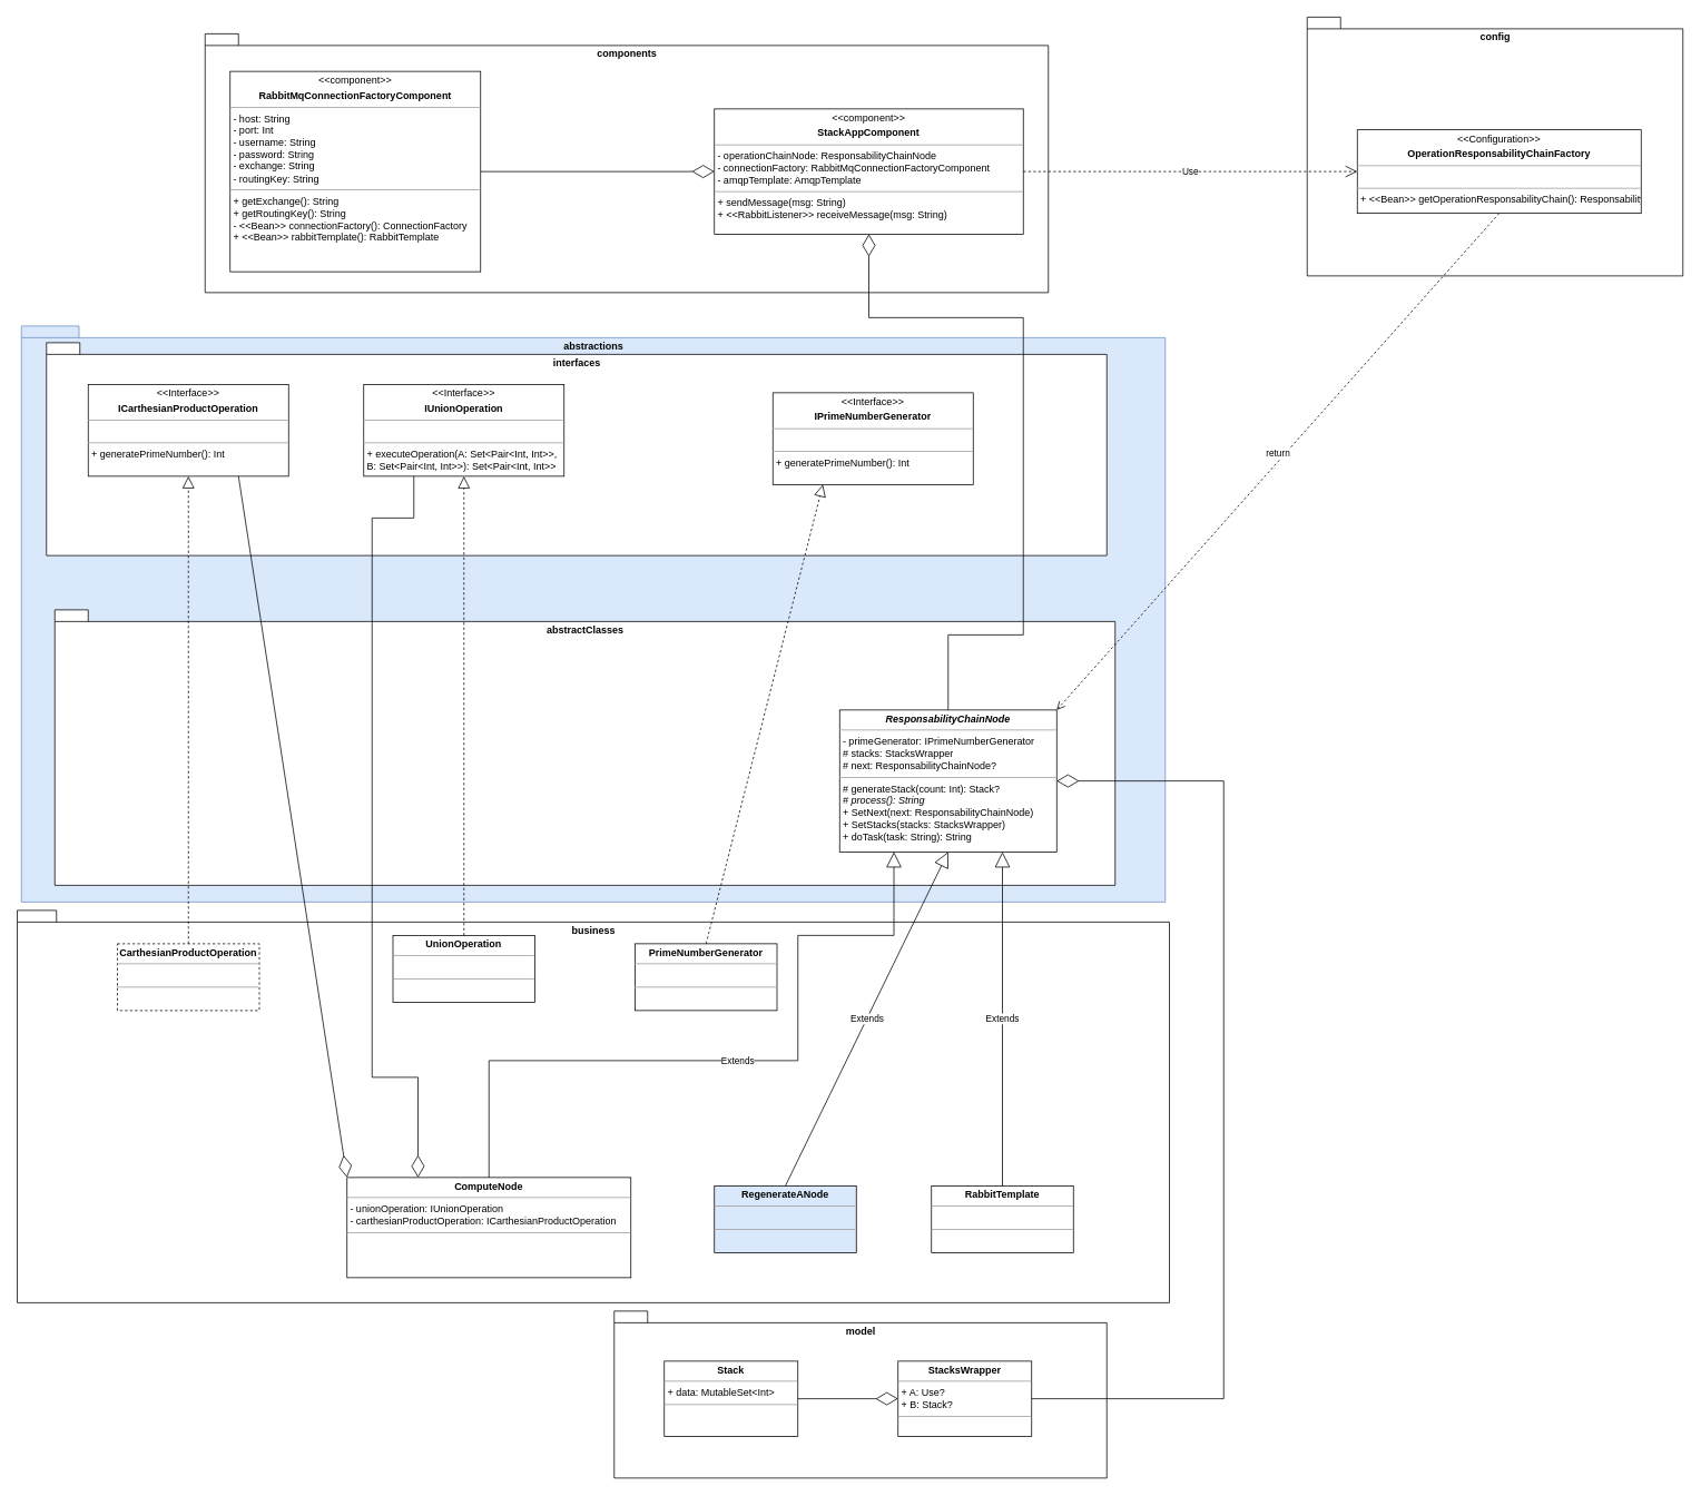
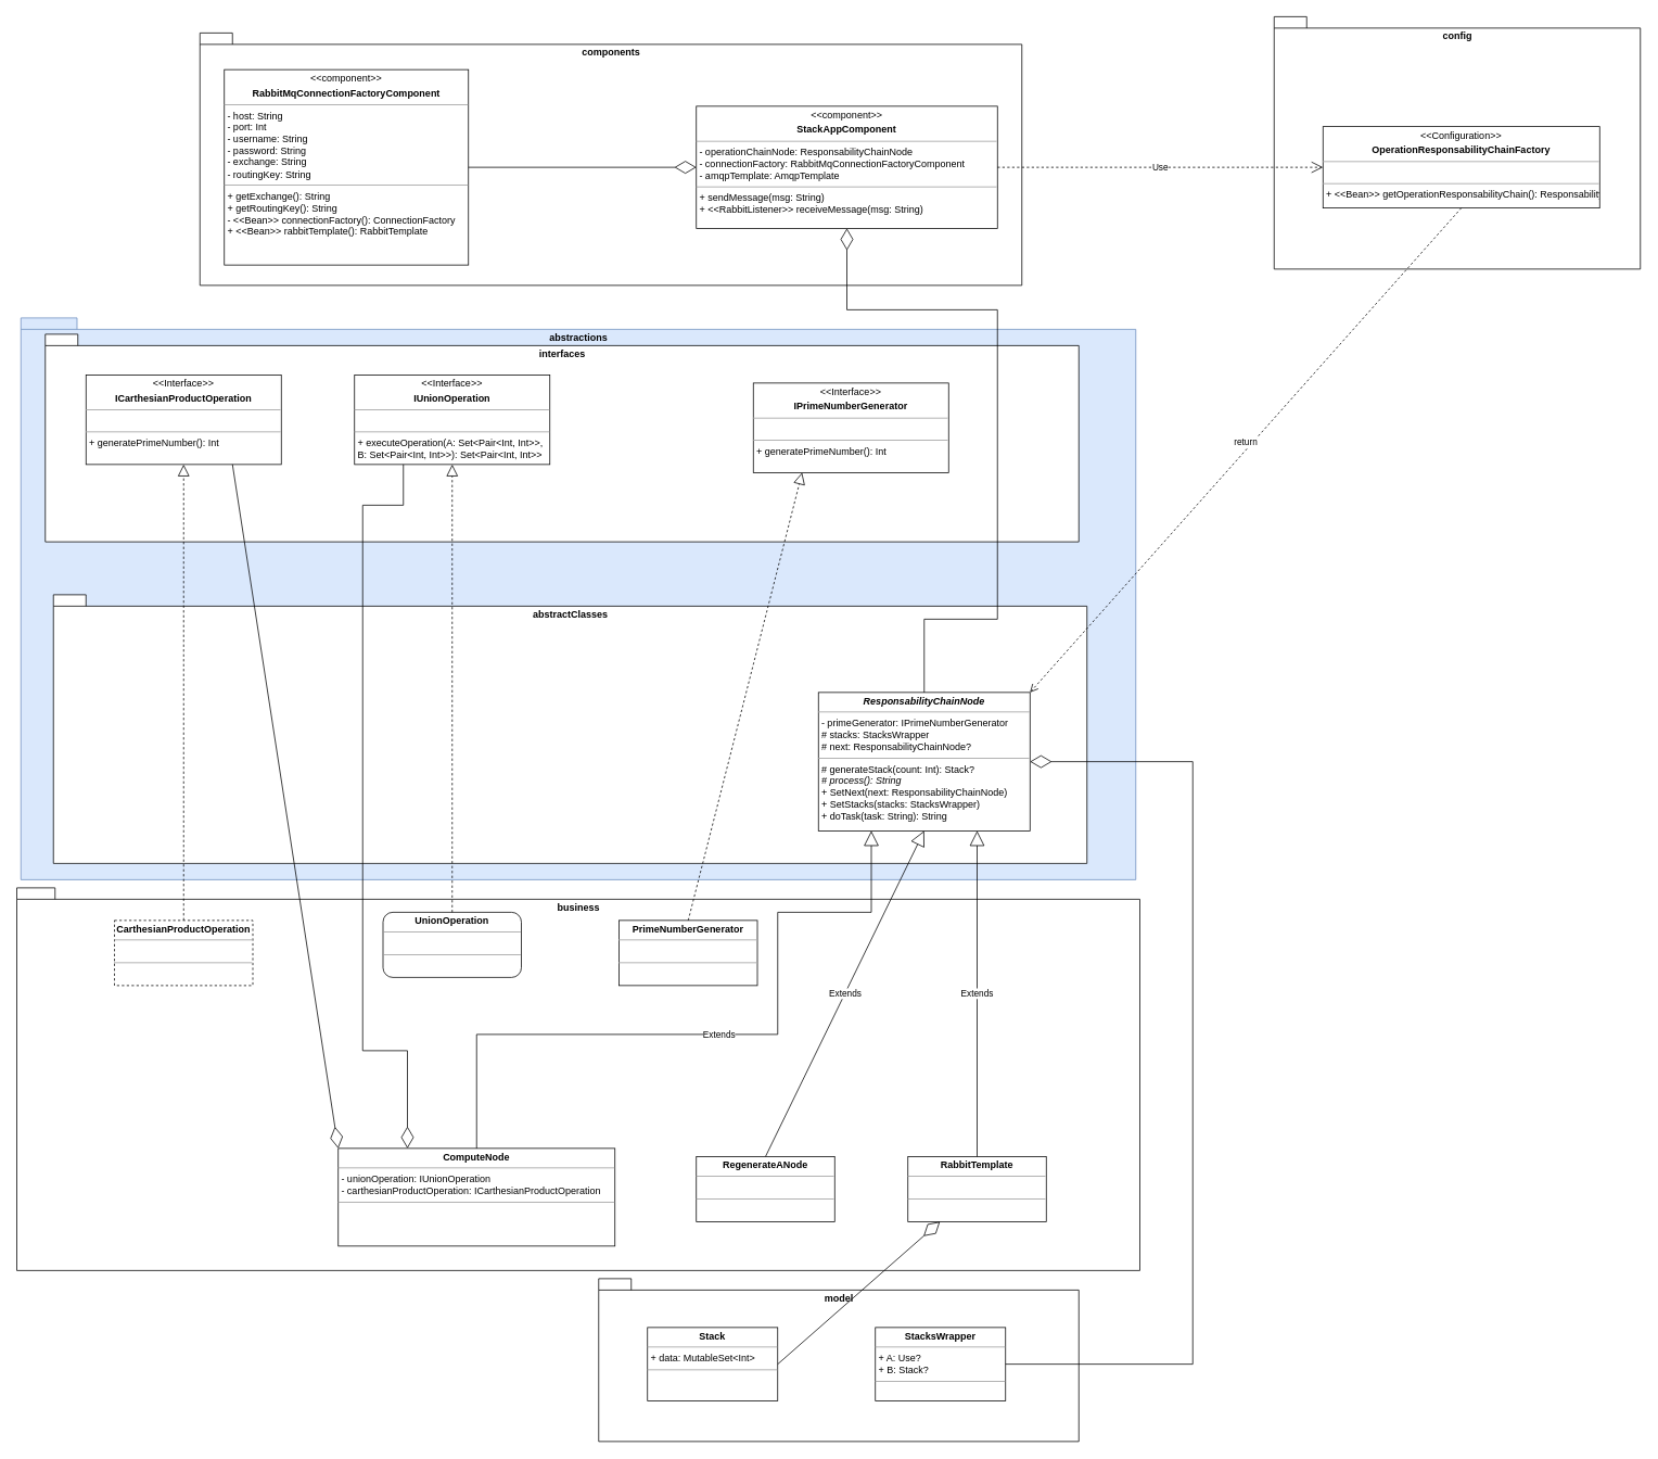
- <mxCell id="14" value="&lt;p style=&quot;margin: 0px ; margin-top: 4px ; text-align: center&quot;&gt;&lt;b&gt;UnionOperation&lt;/b&gt;&lt;/p&gt;&lt;hr size=&quot;1&quot;&gt;&lt;p style=&quot;margin: 0px ; margin-left: 4px&quot;&gt;&lt;br&gt;&lt;/p&gt;&lt;hr size=&quot;1&quot;&gt;" style="verticalAlign=top;align=left;overflow=fill;fontSize=12;fontFamily=Helvetica;html=1;" vertex="1" parent="1"><mxGeometry x="470" y="1120" width="170" height="80" as="geometry" /></mxCell>
+ <mxCell id="14" value="&lt;p style=&quot;margin: 0px ; margin-top: 4px ; text-align: center&quot;&gt;&lt;b&gt;UnionOperation&lt;/b&gt;&lt;/p&gt;&lt;hr size=&quot;1&quot;&gt;&lt;p style=&quot;margin: 0px ; margin-left: 4px&quot;&gt;&lt;br&gt;&lt;/p&gt;&lt;hr size=&quot;1&quot;&gt;" style="verticalAlign=top;align=left;overflow=fill;fontSize=12;fontFamily=Helvetica;html=1;rounded=1;" vertex="1" parent="1"><mxGeometry x="470" y="1120" width="170" height="80" as="geometry" /></mxCell>
- <mxCell id="17" value="&lt;p style=&quot;margin: 0px ; margin-top: 4px ; text-align: center&quot;&gt;&lt;b&gt;RegenerateANode&lt;/b&gt;&lt;/p&gt;&lt;hr size=&quot;1&quot;&gt;&lt;p style=&quot;margin: 0px ; margin-left: 4px&quot;&gt;&lt;br&gt;&lt;/p&gt;&lt;hr size=&quot;1&quot;&gt;" style="verticalAlign=top;align=left;overflow=fill;fontSize=12;fontFamily=Helvetica;html=1;fillColor=#dae8fc;" vertex="1" parent="1"><mxGeometry x="855" y="1420" width="170" height="80" as="geometry" /></mxCell>
+ <mxCell id="17" value="&lt;p style=&quot;margin: 0px ; margin-top: 4px ; text-align: center&quot;&gt;&lt;b&gt;RegenerateANode&lt;/b&gt;&lt;/p&gt;&lt;hr size=&quot;1&quot;&gt;&lt;p style=&quot;margin: 0px ; margin-left: 4px&quot;&gt;&lt;br&gt;&lt;/p&gt;&lt;hr size=&quot;1&quot;&gt;" style="verticalAlign=top;align=left;overflow=fill;fontSize=12;fontFamily=Helvetica;html=1;" vertex="1" parent="1"><mxGeometry x="855" y="1420" width="170" height="80" as="geometry" /></mxCell>
- <mxCell id="21" value="" style="endArrow=diamondThin;endFill=0;endSize=24;html=1;rounded=0;entryX=0;entryY=0.5;entryDx=0;entryDy=0;exitX=1;exitY=0.5;exitDx=0;exitDy=0;" edge="1" parent="1" source="19" target="20"><mxGeometry width="160" relative="1" as="geometry"><mxPoint x="1155" y="1320" as="sourcePoint" /><mxPoint x="1315" y="1320" as="targetPoint" /></mxGeometry></mxCell>
+ <mxCell id="21" value="" style="endArrow=diamondThin;endFill=0;endSize=24;html=1;rounded=0;exitX=1;exitY=0.5;exitDx=0;exitDy=0;" edge="1" parent="1" source="19" target="18"><mxGeometry width="160" relative="1" as="geometry"><mxPoint x="1155" y="1320" as="sourcePoint" /><mxPoint x="1315" y="1320" as="targetPoint" /></mxGeometry></mxCell>
